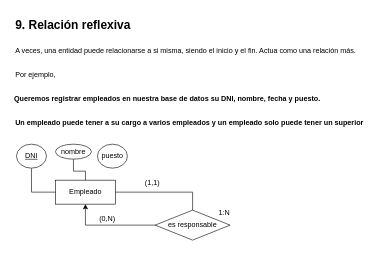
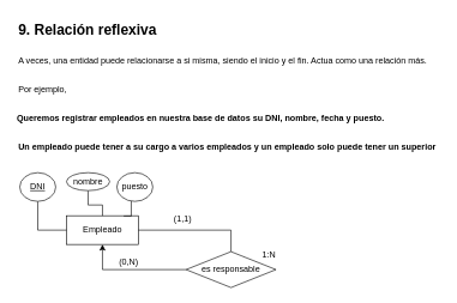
+ <mxCell id="13" style="edgeStyle=orthogonalEdgeStyle;rounded=0;orthogonalLoop=1;jettySize=auto;html=1;entryX=0.796;entryY=0.011;entryDx=0;entryDy=0;endArrow=none;endFill=0;entryPerimeter=0;" parent="1" source="14" target="8" edge="1"><mxGeometry relative="1" as="geometry"><Array as="points"><mxPoint x="181.75" y="260" /><mxPoint x="181.75" y="300" /><mxPoint x="171.75" y="300" /></Array></mxGeometry></mxCell>
